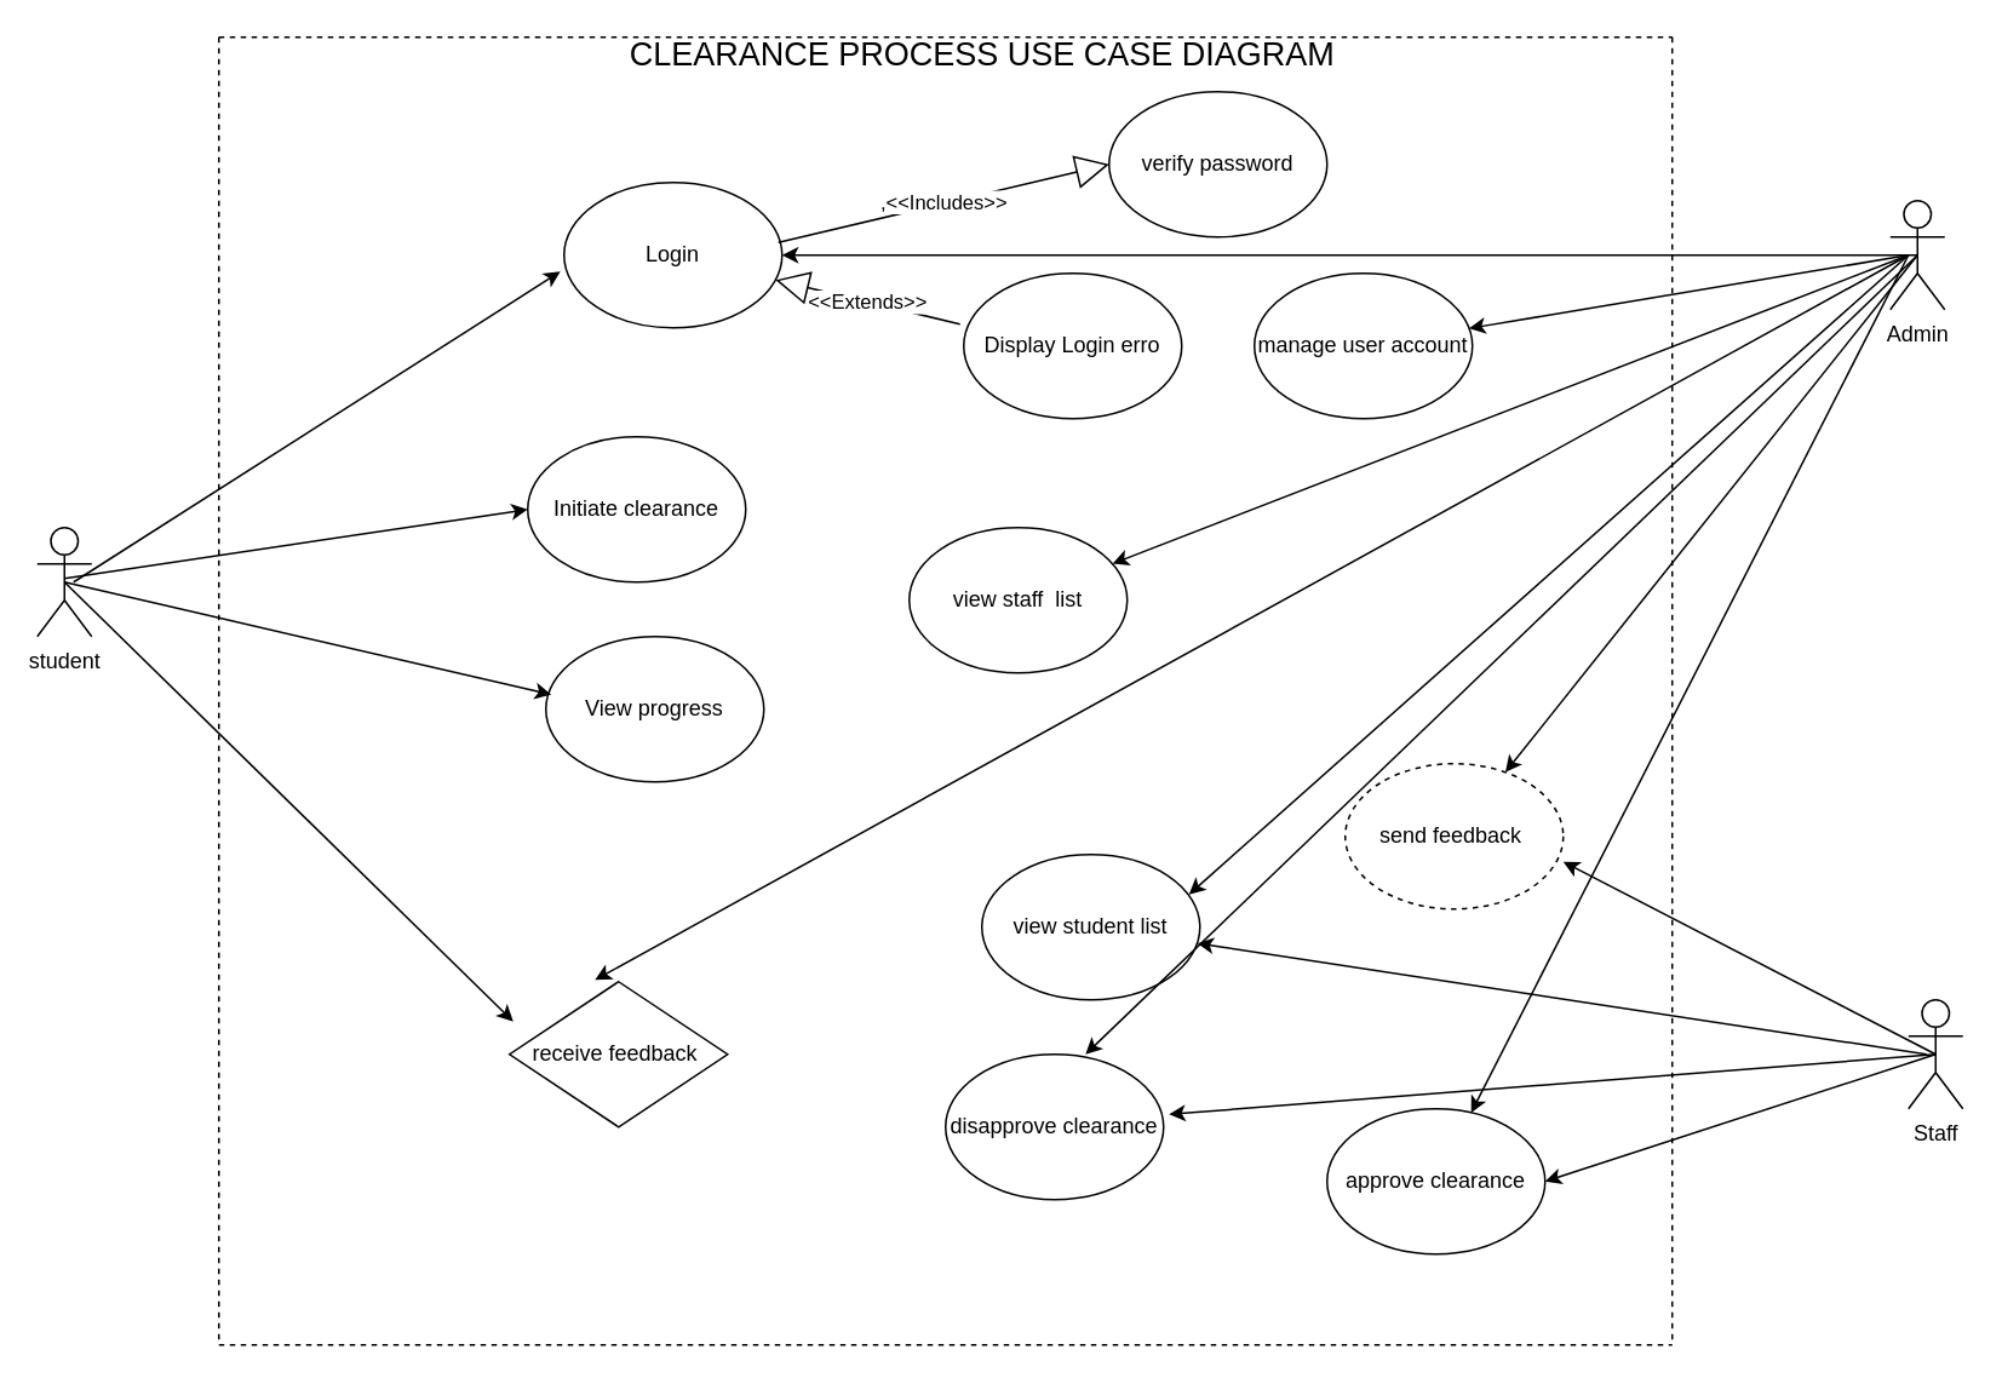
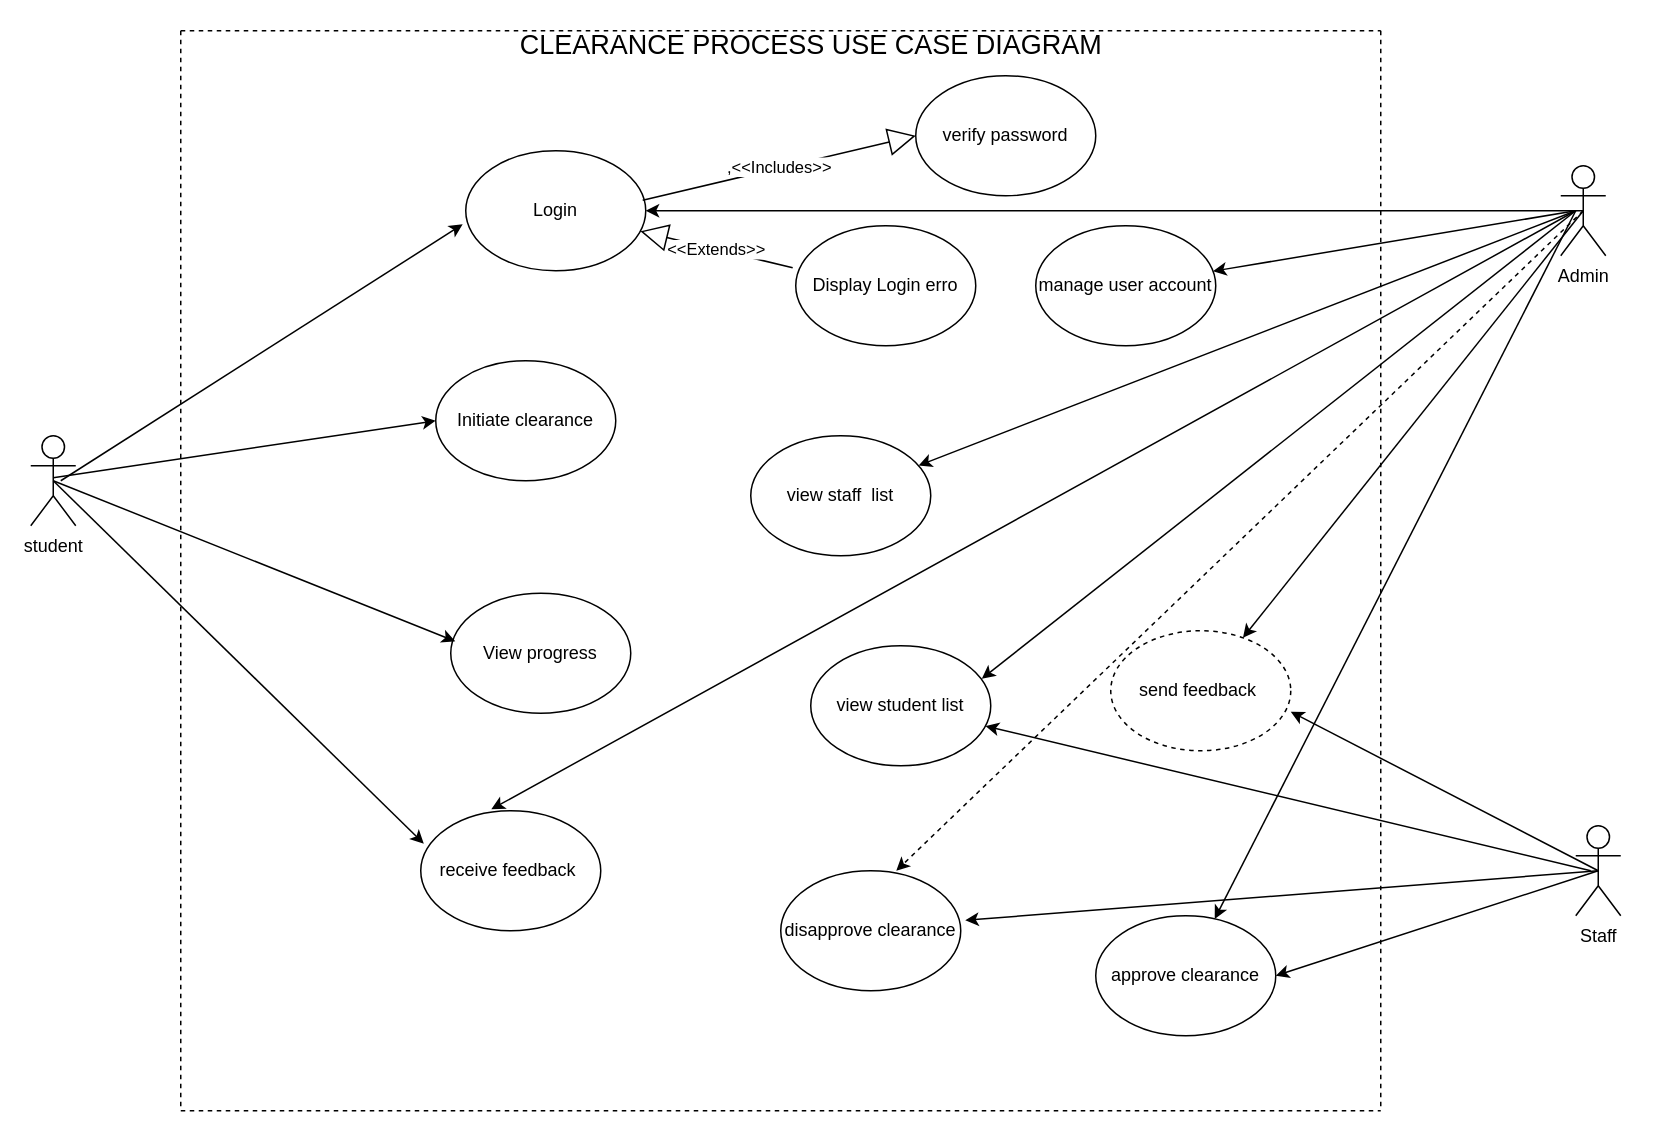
- <mxCell id="35" value="" style="endArrow=classic;html=1;exitX=0.5;exitY=0.5;exitDx=0;exitDy=0;exitPerimeter=0;entryX=0.642;entryY=0;entryDx=0;entryDy=0;entryPerimeter=0;" edge="1" parent="1" source="22" target="15"><mxGeometry width="50" height="50" relative="1" as="geometry"><mxPoint x="1065" y="150" as="sourcePoint" /><mxPoint x="864.828" y="443.585" as="targetPoint" /></mxGeometry></mxCell>
+ <mxCell id="35" value="" style="endArrow=classic;html=1;exitX=0.5;exitY=0.5;exitDx=0;exitDy=0;exitPerimeter=0;entryX=0.642;entryY=0;entryDx=0;entryDy=0;entryPerimeter=0;dashed=1;" edge="1" parent="1" source="22" target="15"><mxGeometry width="50" height="50" relative="1" as="geometry"><mxPoint x="1065" y="150" as="sourcePoint" /><mxPoint x="864.828" y="443.585" as="targetPoint" /></mxGeometry></mxCell>
- <mxCell id="12" value="View progress" style="ellipse;whiteSpace=wrap;html=1;" parent="1" vertex="1"><mxGeometry x="300" y="350" width="120" height="80" as="geometry" /></mxCell>
+ <mxCell id="12" value="View progress" style="ellipse;whiteSpace=wrap;html=1;" parent="1" vertex="1"><mxGeometry x="300" y="395" width="120" height="80" as="geometry" /></mxCell>
- <mxCell id="16" value="view student list" style="ellipse;whiteSpace=wrap;html=1;" parent="1" vertex="1"><mxGeometry x="540" y="470" width="120" height="80" as="geometry" /></mxCell>
+ <mxCell id="16" value="view student list" style="ellipse;whiteSpace=wrap;html=1;" parent="1" vertex="1"><mxGeometry x="540" y="430" width="120" height="80" as="geometry" /></mxCell>
- <mxCell id="19" value="receive feedback&amp;nbsp;" style="rhombus;whiteSpace=wrap;html=1;" parent="1" vertex="1"><mxGeometry x="280" y="540" width="120" height="80" as="geometry" /></mxCell>
+ <mxCell id="19" value="receive feedback&amp;nbsp;" style="ellipse;whiteSpace=wrap;html=1;" parent="1" vertex="1"><mxGeometry x="280" y="540" width="120" height="80" as="geometry" /></mxCell>
